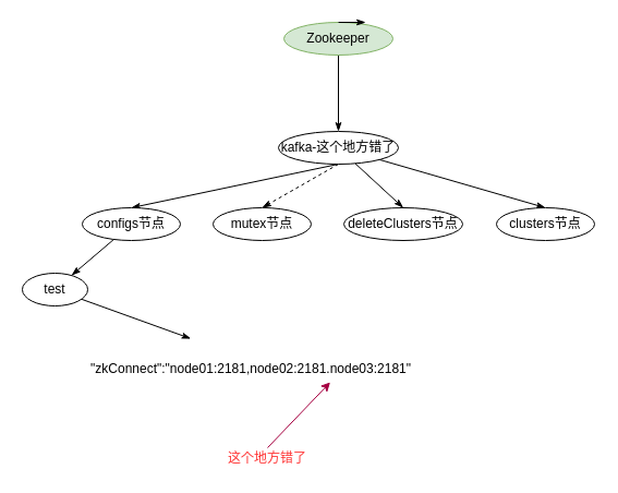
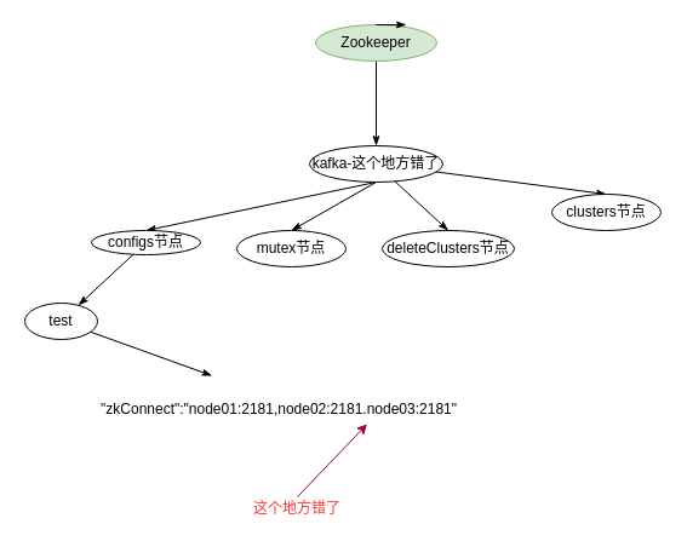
- <mxCell id="5" style="edgeStyle=none;rounded=1;orthogonalLoop=1;jettySize=auto;html=1;exitX=0.5;exitY=1;exitDx=0;exitDy=0;entryX=0.5;entryY=0;entryDx=0;entryDy=0;startArrow=none;startFill=0;endArrow=classicThin;endFill=1;dashed=1;" edge="1" parent="1" source="8" target="11"><mxGeometry relative="1" as="geometry" /></mxCell>
+ <mxCell id="5" style="edgeStyle=none;rounded=1;orthogonalLoop=1;jettySize=auto;html=1;exitX=0.5;exitY=1;exitDx=0;exitDy=0;entryX=0.5;entryY=0;entryDx=0;entryDy=0;startArrow=none;startFill=0;endArrow=classicThin;endFill=1;" edge="1" parent="1" source="8" target="11"><mxGeometry relative="1" as="geometry" /></mxCell>
- <mxCell id="10" value="configs节点" style="ellipse;whiteSpace=wrap;html=1;" vertex="1" parent="1"><mxGeometry x="75" y="190" width="90" height="30" as="geometry" /></mxCell>
+ <mxCell id="10" value="configs节点" style="ellipse;whiteSpace=wrap;html=1;" vertex="1" parent="1"><mxGeometry x="75" y="190" width="90" height="20" as="geometry" /></mxCell>
- <mxCell id="13" value="clusters节点" style="ellipse;whiteSpace=wrap;html=1;" vertex="1" parent="1"><mxGeometry x="455" y="190" width="90" height="30" as="geometry" /></mxCell>
+ <mxCell id="13" value="clusters节点" style="ellipse;whiteSpace=wrap;html=1;" vertex="1" parent="1"><mxGeometry x="455" y="160" width="90" height="30" as="geometry" /></mxCell>
